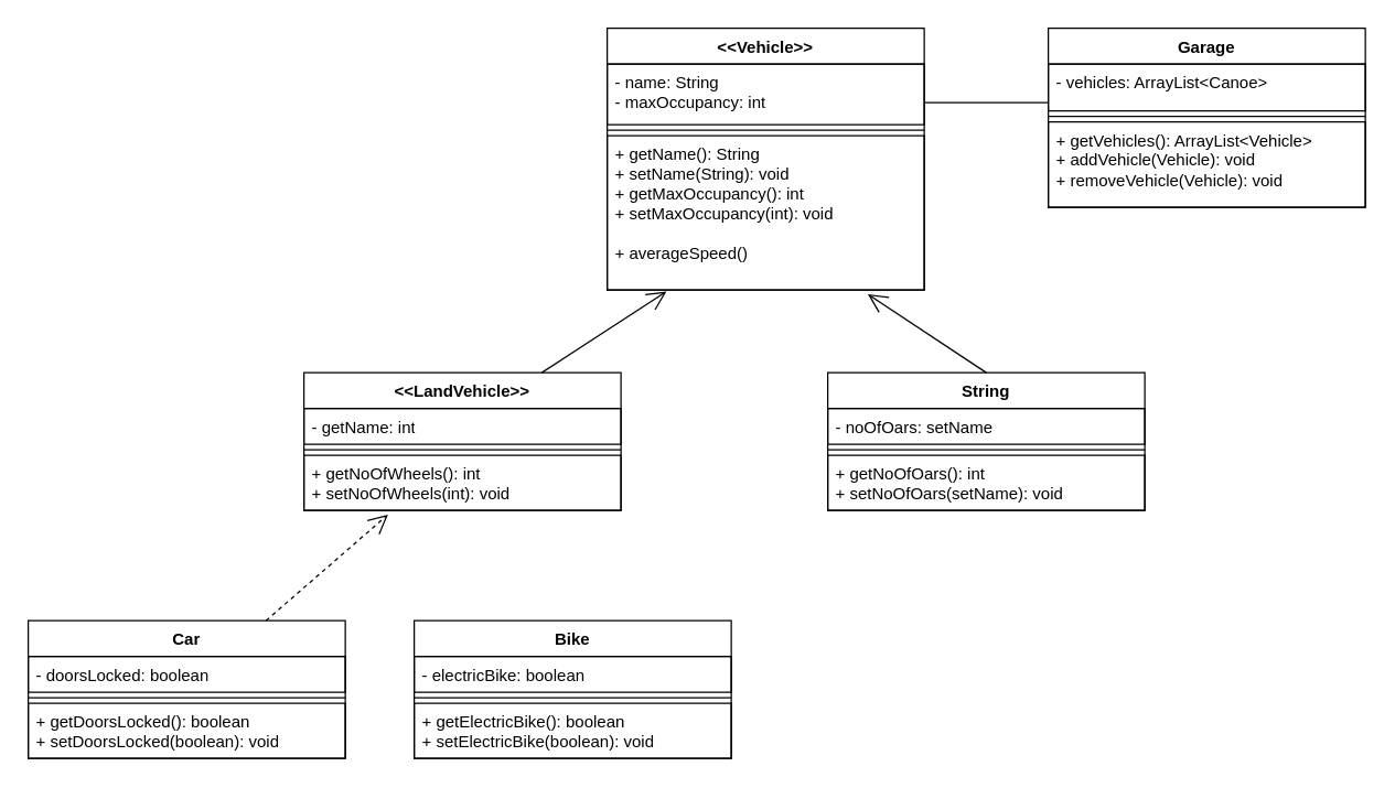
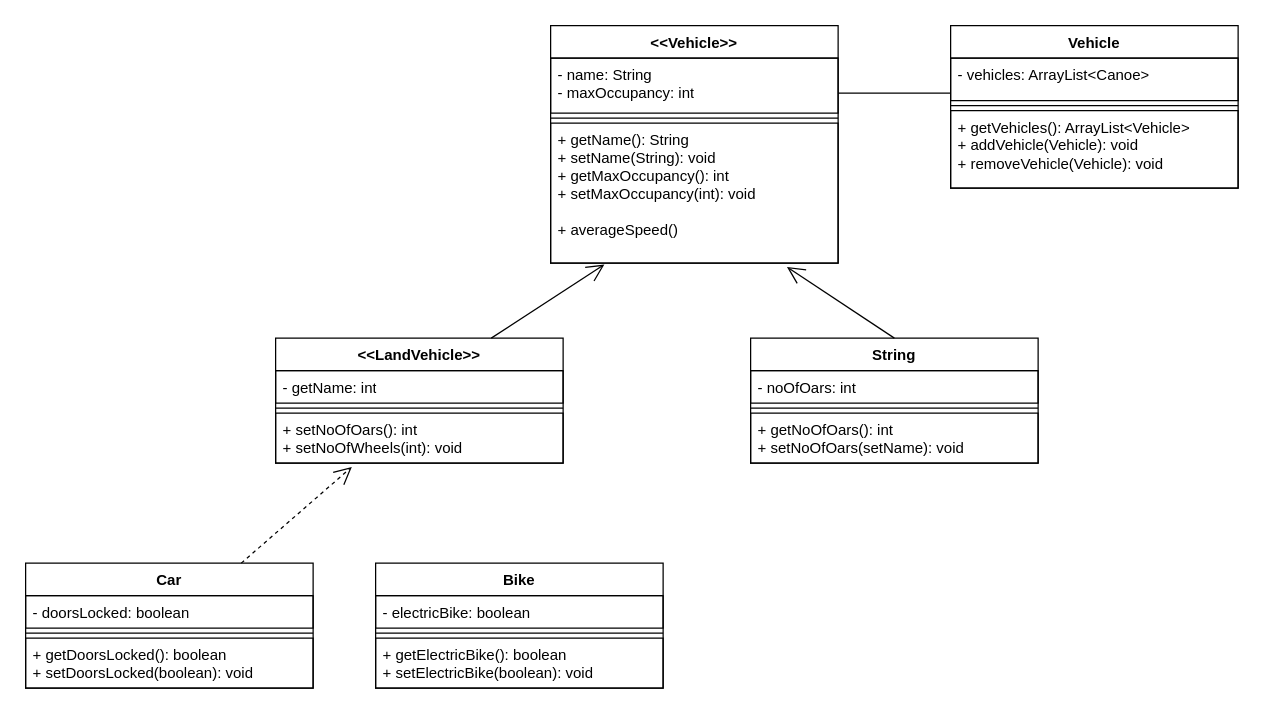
- <mxCell id="15" value="Garage" style="swimlane;fontStyle=1;align=center;verticalAlign=top;childLayout=stackLayout;horizontal=1;startSize=26;horizontalStack=0;resizeParent=1;resizeParentMax=0;resizeLast=0;collapsible=1;marginBottom=0;whiteSpace=wrap;html=1;strokeColor=#000000;" vertex="1" parent="1"><mxGeometry x="760" y="20" width="230" height="130" as="geometry" /></mxCell>
+ <mxCell id="15" value="Vehicle" style="swimlane;fontStyle=1;align=center;verticalAlign=top;childLayout=stackLayout;horizontal=1;startSize=26;horizontalStack=0;resizeParent=1;resizeParentMax=0;resizeLast=0;collapsible=1;marginBottom=0;whiteSpace=wrap;html=1;strokeColor=#000000;" vertex="1" parent="1"><mxGeometry x="760" y="20" width="230" height="130" as="geometry" /></mxCell>
- <mxCell id="26" value="- noOfOars: setName" style="text;strokeColor=#000000;fillColor=none;align=left;verticalAlign=top;spacingLeft=4;spacingRight=4;overflow=hidden;rotatable=0;points=[[0,0.5],[1,0.5]];portConstraint=eastwest;whiteSpace=wrap;html=1;" vertex="1" parent="25"><mxGeometry y="26" width="230" height="26" as="geometry" /></mxCell>
+ <mxCell id="26" value="- noOfOars: int" style="text;strokeColor=#000000;fillColor=none;align=left;verticalAlign=top;spacingLeft=4;spacingRight=4;overflow=hidden;rotatable=0;points=[[0,0.5],[1,0.5]];portConstraint=eastwest;whiteSpace=wrap;html=1;" vertex="1" parent="25"><mxGeometry y="26" width="230" height="26" as="geometry" /></mxCell>
- <mxCell id="23" value="+ getNoOfWheels(): int&lt;br&gt;+ setNoOfWheels(int): void" style="text;strokeColor=#000000;fillColor=none;align=left;verticalAlign=top;spacingLeft=4;spacingRight=4;overflow=hidden;rotatable=0;points=[[0,0.5],[1,0.5]];portConstraint=eastwest;whiteSpace=wrap;html=1;" vertex="1" parent="20"><mxGeometry y="60" width="230" height="40" as="geometry" /></mxCell>
+ <mxCell id="23" value="+ setNoOfOars(): int&lt;br&gt;+ setNoOfWheels(int): void" style="text;strokeColor=#000000;fillColor=none;align=left;verticalAlign=top;spacingLeft=4;spacingRight=4;overflow=hidden;rotatable=0;points=[[0,0.5],[1,0.5]];portConstraint=eastwest;whiteSpace=wrap;html=1;" vertex="1" parent="20"><mxGeometry y="60" width="230" height="40" as="geometry" /></mxCell>
